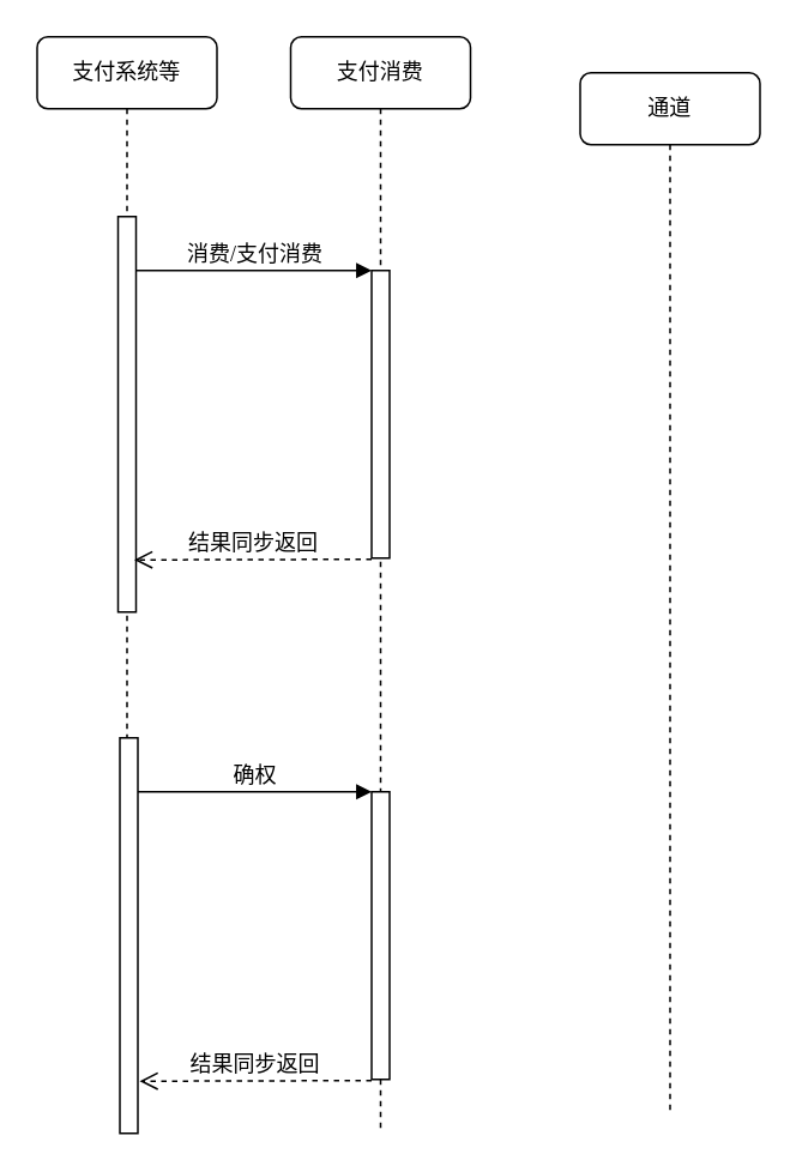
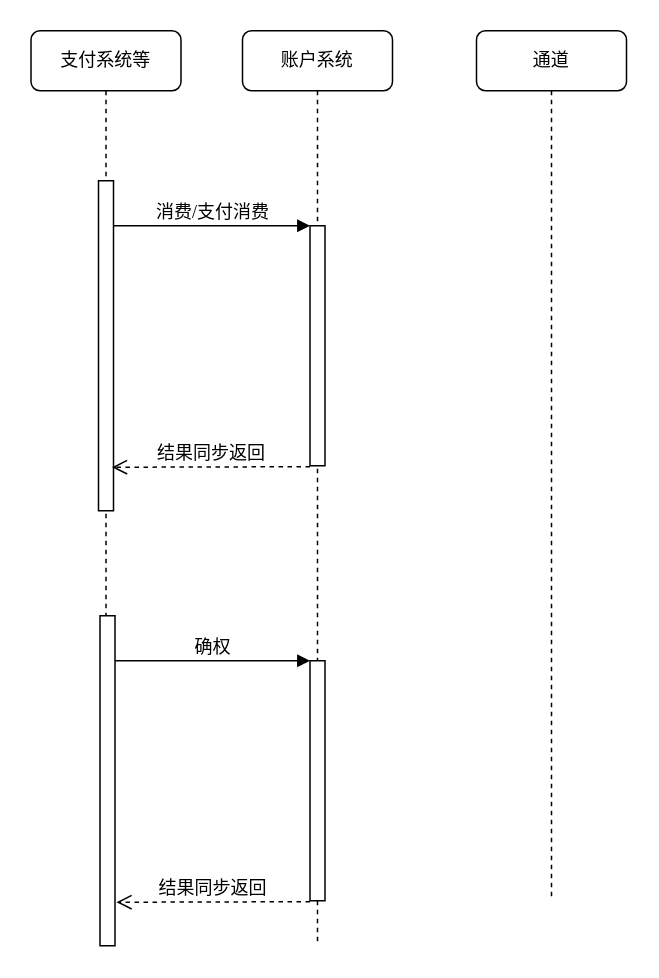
- <mxCell id="4" value="支付消费" style="shape=umlLifeline;perimeter=lifelinePerimeter;whiteSpace=wrap;html=1;container=1;collapsible=0;recursiveResize=0;outlineConnect=0;rounded=1;shadow=0;comic=0;labelBackgroundColor=none;strokeColor=#000000;strokeWidth=1;fillColor=#FFFFFF;fontFamily=Verdana;fontSize=12;fontColor=#000000;align=center;" parent="1" vertex="1"><mxGeometry x="161" y="20" width="100" height="610" as="geometry" /></mxCell>
+ <mxCell id="4" value="账户系统" style="shape=umlLifeline;perimeter=lifelinePerimeter;whiteSpace=wrap;html=1;container=1;collapsible=0;recursiveResize=0;outlineConnect=0;rounded=1;shadow=0;comic=0;labelBackgroundColor=none;strokeColor=#000000;strokeWidth=1;fillColor=#FFFFFF;fontFamily=Verdana;fontSize=12;fontColor=#000000;align=center;" parent="1" vertex="1"><mxGeometry x="161" y="20" width="100" height="610" as="geometry" /></mxCell>
- <mxCell id="10" value="通道" style="shape=umlLifeline;perimeter=lifelinePerimeter;whiteSpace=wrap;html=1;container=1;collapsible=0;recursiveResize=0;outlineConnect=0;rounded=1;shadow=0;comic=0;labelBackgroundColor=none;strokeColor=#000000;strokeWidth=1;fillColor=#FFFFFF;fontFamily=Verdana;fontSize=12;fontColor=#000000;align=center;" parent="1" vertex="1"><mxGeometry x="322" y="40" width="100" height="580" as="geometry" /></mxCell>
+ <mxCell id="10" value="通道" style="shape=umlLifeline;perimeter=lifelinePerimeter;whiteSpace=wrap;html=1;container=1;collapsible=0;recursiveResize=0;outlineConnect=0;rounded=1;shadow=0;comic=0;labelBackgroundColor=none;strokeColor=#000000;strokeWidth=1;fillColor=#FFFFFF;fontFamily=Verdana;fontSize=12;fontColor=#000000;align=center;" parent="1" vertex="1"><mxGeometry x="317" y="20" width="100" height="580" as="geometry" /></mxCell>
